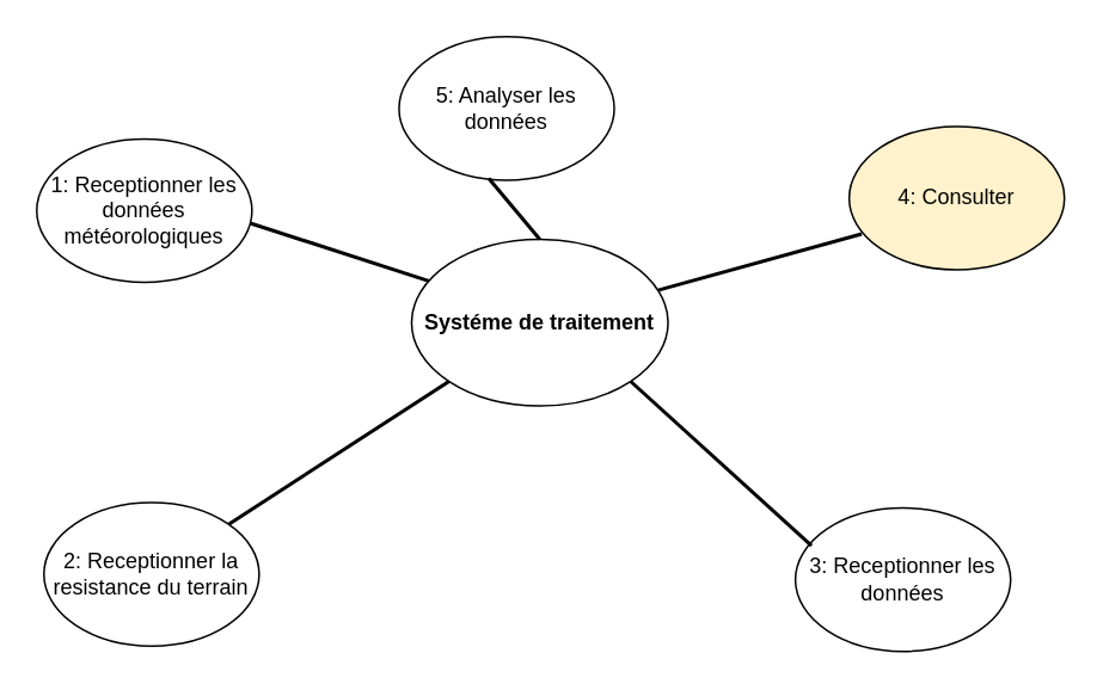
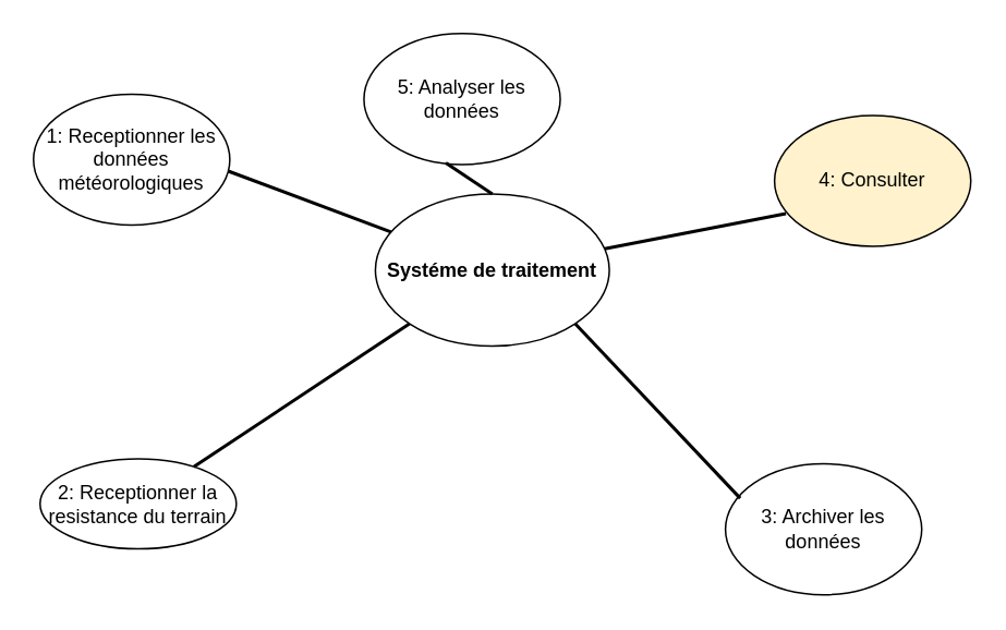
- <mxCell id="3" value="1: Receptionner les données météorologiques" style="ellipse;whiteSpace=wrap;html=1;" vertex="1" parent="1"><mxGeometry x="20" y="77" width="120" height="80" as="geometry" /></mxCell>
+ <mxCell id="3" value="1: Receptionner les données météorologiques" style="ellipse;whiteSpace=wrap;html=1;" vertex="1" parent="1"><mxGeometry x="20" y="57" width="120" height="80" as="geometry" /></mxCell>
- <mxCell id="2" value="&lt;b&gt;Systéme de traitement&lt;/b&gt;" style="ellipse;whiteSpace=wrap;html=1;" vertex="1" parent="1"><mxGeometry x="229" y="133" width="143" height="93" as="geometry" /></mxCell>
+ <mxCell id="2" value="&lt;b&gt;Systéme de traitement&lt;/b&gt;" style="ellipse;whiteSpace=wrap;html=1;" vertex="1" parent="1"><mxGeometry x="229" y="118" width="143" height="93" as="geometry" /></mxCell>
- <mxCell id="4" value="2: Receptionner la resistance du terrain" style="ellipse;whiteSpace=wrap;html=1;" vertex="1" parent="1"><mxGeometry x="24" y="280" width="120" height="80" as="geometry" /></mxCell>
+ <mxCell id="4" value="2: Receptionner la resistance du terrain" style="ellipse;whiteSpace=wrap;html=1;" vertex="1" parent="1"><mxGeometry x="24" y="280" width="120" height="55" as="geometry" /></mxCell>
- <mxCell id="5" value="3: Receptionner les données" style="ellipse;whiteSpace=wrap;html=1;" vertex="1" parent="1"><mxGeometry x="443" y="283" width="120" height="80" as="geometry" /></mxCell>
+ <mxCell id="5" value="3: Archiver les données" style="ellipse;whiteSpace=wrap;html=1;" vertex="1" parent="1"><mxGeometry x="443" y="283" width="120" height="80" as="geometry" /></mxCell>
